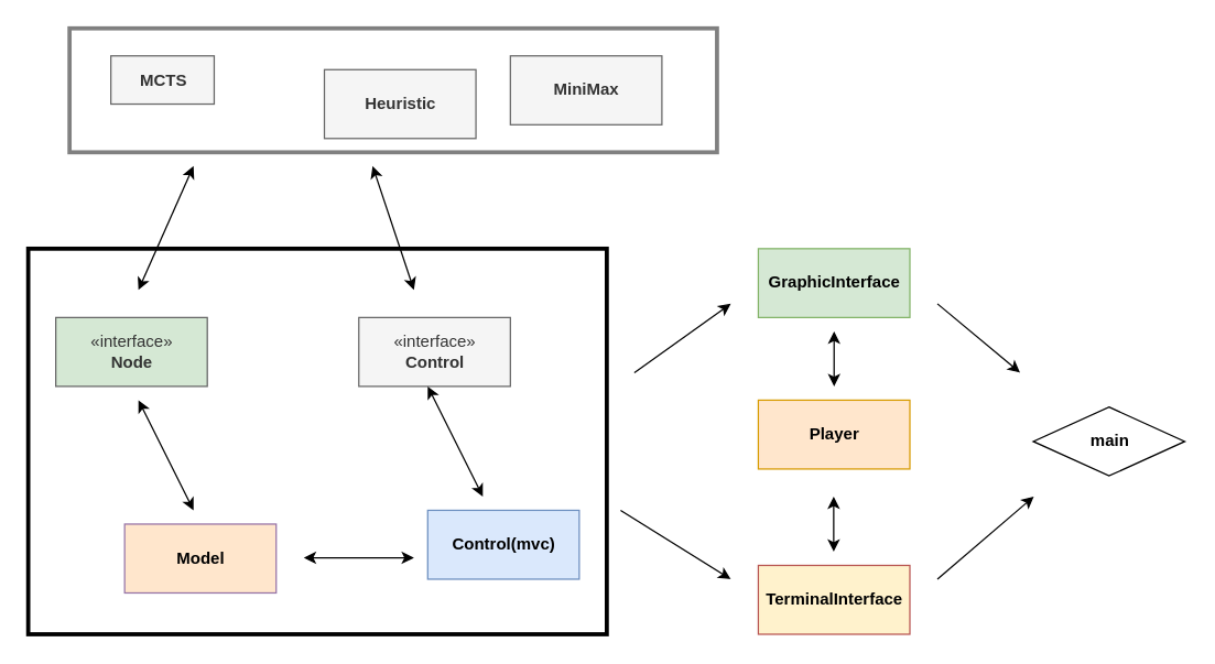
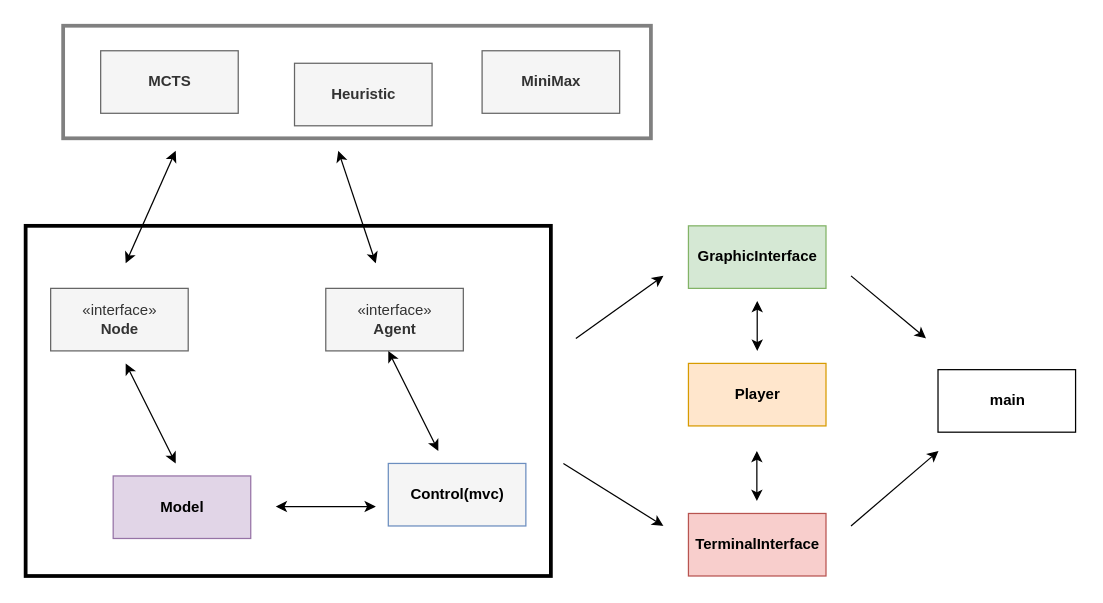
- <mxCell id="2" value="&lt;b&gt;MCTS&lt;/b&gt;" style="html=1;fillColor=#f5f5f5;strokeColor=#666666;fontColor=#333333;" parent="1" vertex="1"><mxGeometry x="80" y="40" width="75" height="35" as="geometry" /></mxCell>
+ <mxCell id="2" value="&lt;b&gt;MCTS&lt;/b&gt;" style="html=1;fillColor=#f5f5f5;strokeColor=#666666;fontColor=#333333;" parent="1" vertex="1"><mxGeometry x="80" y="40" width="110" height="50" as="geometry" /></mxCell>
- <mxCell id="24" value="&lt;b&gt;MiniMax&lt;/b&gt;" style="html=1;fillColor=#f5f5f5;strokeColor=#666666;fontColor=#333333;" parent="1" vertex="1"><mxGeometry x="370" y="40" width="110" height="50" as="geometry" /></mxCell>
+ <mxCell id="24" value="&lt;b&gt;MiniMax&lt;/b&gt;" style="html=1;fillColor=#f5f5f5;strokeColor=#666666;fontColor=#333333;" parent="1" vertex="1"><mxGeometry x="385" y="40" width="110" height="50" as="geometry" /></mxCell>
- <mxCell id="3" value="«interface»&lt;br&gt;&lt;b&gt;Node&lt;/b&gt;" style="html=1;fillColor=#d5e8d4;strokeColor=#666666;fontColor=#333333;" parent="1" vertex="1"><mxGeometry x="40" y="230" width="110" height="50" as="geometry" /></mxCell>
+ <mxCell id="3" value="«interface»&lt;br&gt;&lt;b&gt;Node&lt;/b&gt;" style="html=1;fillColor=#f5f5f5;strokeColor=#666666;fontColor=#333333;" parent="1" vertex="1"><mxGeometry x="40" y="230" width="110" height="50" as="geometry" /></mxCell>
- <mxCell id="18" value="«interface»&lt;br&gt;&lt;b&gt;Control&lt;/b&gt;" style="html=1;fillColor=#f5f5f5;strokeColor=#666666;fontColor=#333333;" parent="1" vertex="1"><mxGeometry x="260" y="230" width="110" height="50" as="geometry" /></mxCell>
+ <mxCell id="18" value="«interface»&lt;br&gt;&lt;b&gt;Agent&lt;/b&gt;" style="html=1;fillColor=#f5f5f5;strokeColor=#666666;fontColor=#333333;" parent="1" vertex="1"><mxGeometry x="260" y="230" width="110" height="50" as="geometry" /></mxCell>
- <mxCell id="8" value="&lt;div&gt;&lt;b&gt;main&lt;/b&gt;&lt;/div&gt;" style="rhombus;html=1;" parent="1" vertex="1"><mxGeometry x="749.57" y="295" width="110" height="50" as="geometry" /></mxCell>
+ <mxCell id="8" value="&lt;div&gt;&lt;b&gt;main&lt;/b&gt;&lt;/div&gt;" style="html=1;" parent="1" vertex="1"><mxGeometry x="749.57" y="295" width="110" height="50" as="geometry" /></mxCell>
- <mxCell id="5" value="&lt;b&gt;Control(mvc)&lt;/b&gt;" style="html=1;fillColor=#dae8fc;strokeColor=#6c8ebf;" parent="1" vertex="1"><mxGeometry x="310" y="370" width="110" height="50" as="geometry" /></mxCell>
+ <mxCell id="5" value="&lt;b&gt;Control(mvc)&lt;/b&gt;" style="html=1;fillColor=#f5f5f5;strokeColor=#6c8ebf;" parent="1" vertex="1"><mxGeometry x="310" y="370" width="110" height="50" as="geometry" /></mxCell>
- <mxCell id="4" value="&lt;b&gt;Model&lt;/b&gt;" style="html=1;fillColor=#ffe6cc;strokeColor=#9673a6;" parent="1" vertex="1"><mxGeometry x="90" y="380" width="110" height="50" as="geometry" /></mxCell>
+ <mxCell id="4" value="&lt;b&gt;Model&lt;/b&gt;" style="html=1;fillColor=#e1d5e7;strokeColor=#9673a6;" parent="1" vertex="1"><mxGeometry x="90" y="380" width="110" height="50" as="geometry" /></mxCell>
- <mxCell id="7" value="&lt;b&gt;TerminalInterface&lt;/b&gt;" style="html=1;fillColor=#fff2cc;strokeColor=#b85450;" parent="1" vertex="1"><mxGeometry x="550" y="410" width="110" height="50" as="geometry" /></mxCell>
+ <mxCell id="7" value="&lt;b&gt;TerminalInterface&lt;/b&gt;" style="html=1;fillColor=#f8cecc;strokeColor=#b85450;" parent="1" vertex="1"><mxGeometry x="550" y="410" width="110" height="50" as="geometry" /></mxCell>
